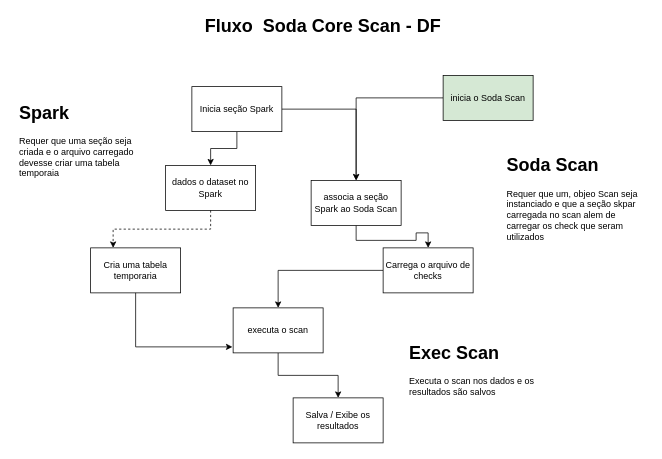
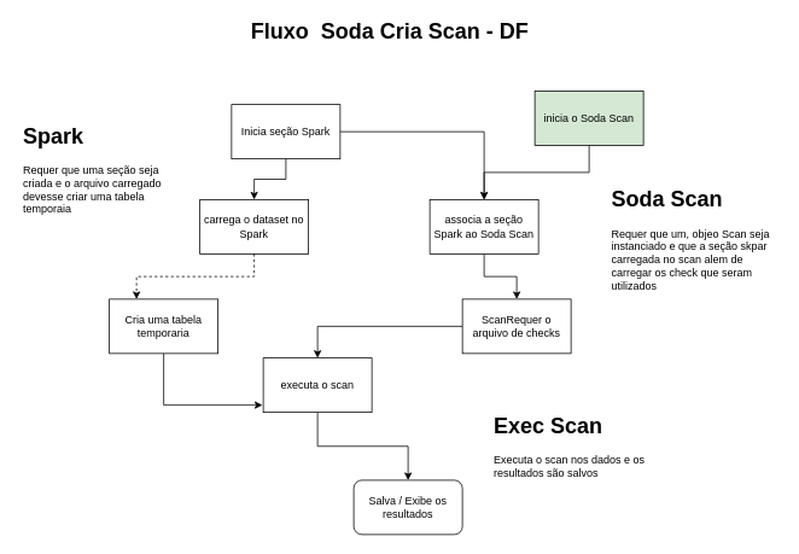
- <mxCell id="3" value="&lt;h1&gt;Fluxo&amp;nbsp; Soda Core Scan - DF&lt;/h1&gt;" style="text;html=1;strokeColor=none;fillColor=none;align=center;verticalAlign=middle;whiteSpace=wrap;rounded=0;" parent="1" vertex="1"><mxGeometry x="230" y="20" width="400" height="30" as="geometry" /></mxCell>
+ <mxCell id="3" value="&lt;h1&gt;Fluxo&amp;nbsp; Soda Cria Scan - DF&lt;/h1&gt;" style="text;html=1;strokeColor=none;fillColor=none;align=center;verticalAlign=middle;whiteSpace=wrap;rounded=0;" parent="1" vertex="1"><mxGeometry x="230" y="20" width="400" height="30" as="geometry" /></mxCell>
- <mxCell id="2" value="dados o dataset no Spark" style="rounded=0;whiteSpace=wrap;html=1;" parent="1" vertex="1"><mxGeometry x="220" y="220" width="120" height="60" as="geometry" /></mxCell>
+ <mxCell id="2" value="carrega o dataset no Spark" style="rounded=0;whiteSpace=wrap;html=1;" parent="1" vertex="1"><mxGeometry x="220" y="220" width="120" height="60" as="geometry" /></mxCell>
- <mxCell id="10" value="associa a seção Spark ao Soda Scan" style="whiteSpace=wrap;html=1;rounded=0;" parent="1" vertex="1"><mxGeometry x="414" y="240" width="120" height="60" as="geometry" /></mxCell>
+ <mxCell id="10" value="associa a seção Spark ao Soda Scan" style="whiteSpace=wrap;html=1;rounded=0;" parent="1" vertex="1"><mxGeometry x="474" y="220" width="120" height="60" as="geometry" /></mxCell>
- <mxCell id="12" value="Carrega o arquivo de checks" style="whiteSpace=wrap;html=1;rounded=0;" parent="1" vertex="1"><mxGeometry x="510" y="330" width="120" height="60" as="geometry" /></mxCell>
+ <mxCell id="12" value="ScanRequer o arquivo de checks" style="whiteSpace=wrap;html=1;rounded=0;" parent="1" vertex="1"><mxGeometry x="510" y="330" width="120" height="60" as="geometry" /></mxCell>
- <mxCell id="14" value="executa o scan" style="whiteSpace=wrap;html=1;rounded=0;" parent="1" vertex="1"><mxGeometry x="310" y="410" width="120" height="60" as="geometry" /></mxCell>
+ <mxCell id="14" value="executa o scan" style="whiteSpace=wrap;html=1;rounded=0;" parent="1" vertex="1"><mxGeometry x="290" y="395" width="120" height="60" as="geometry" /></mxCell>
- <mxCell id="15" value="Salva / Exibe os resultados" style="whiteSpace=wrap;html=1;rounded=0;" parent="1" vertex="1"><mxGeometry x="390" y="530" width="120" height="60" as="geometry" /></mxCell>
+ <mxCell id="15" value="Salva / Exibe os resultados" style="whiteSpace=wrap;html=1;rounded=1;" parent="1" vertex="1"><mxGeometry x="390" y="530" width="120" height="60" as="geometry" /></mxCell>
